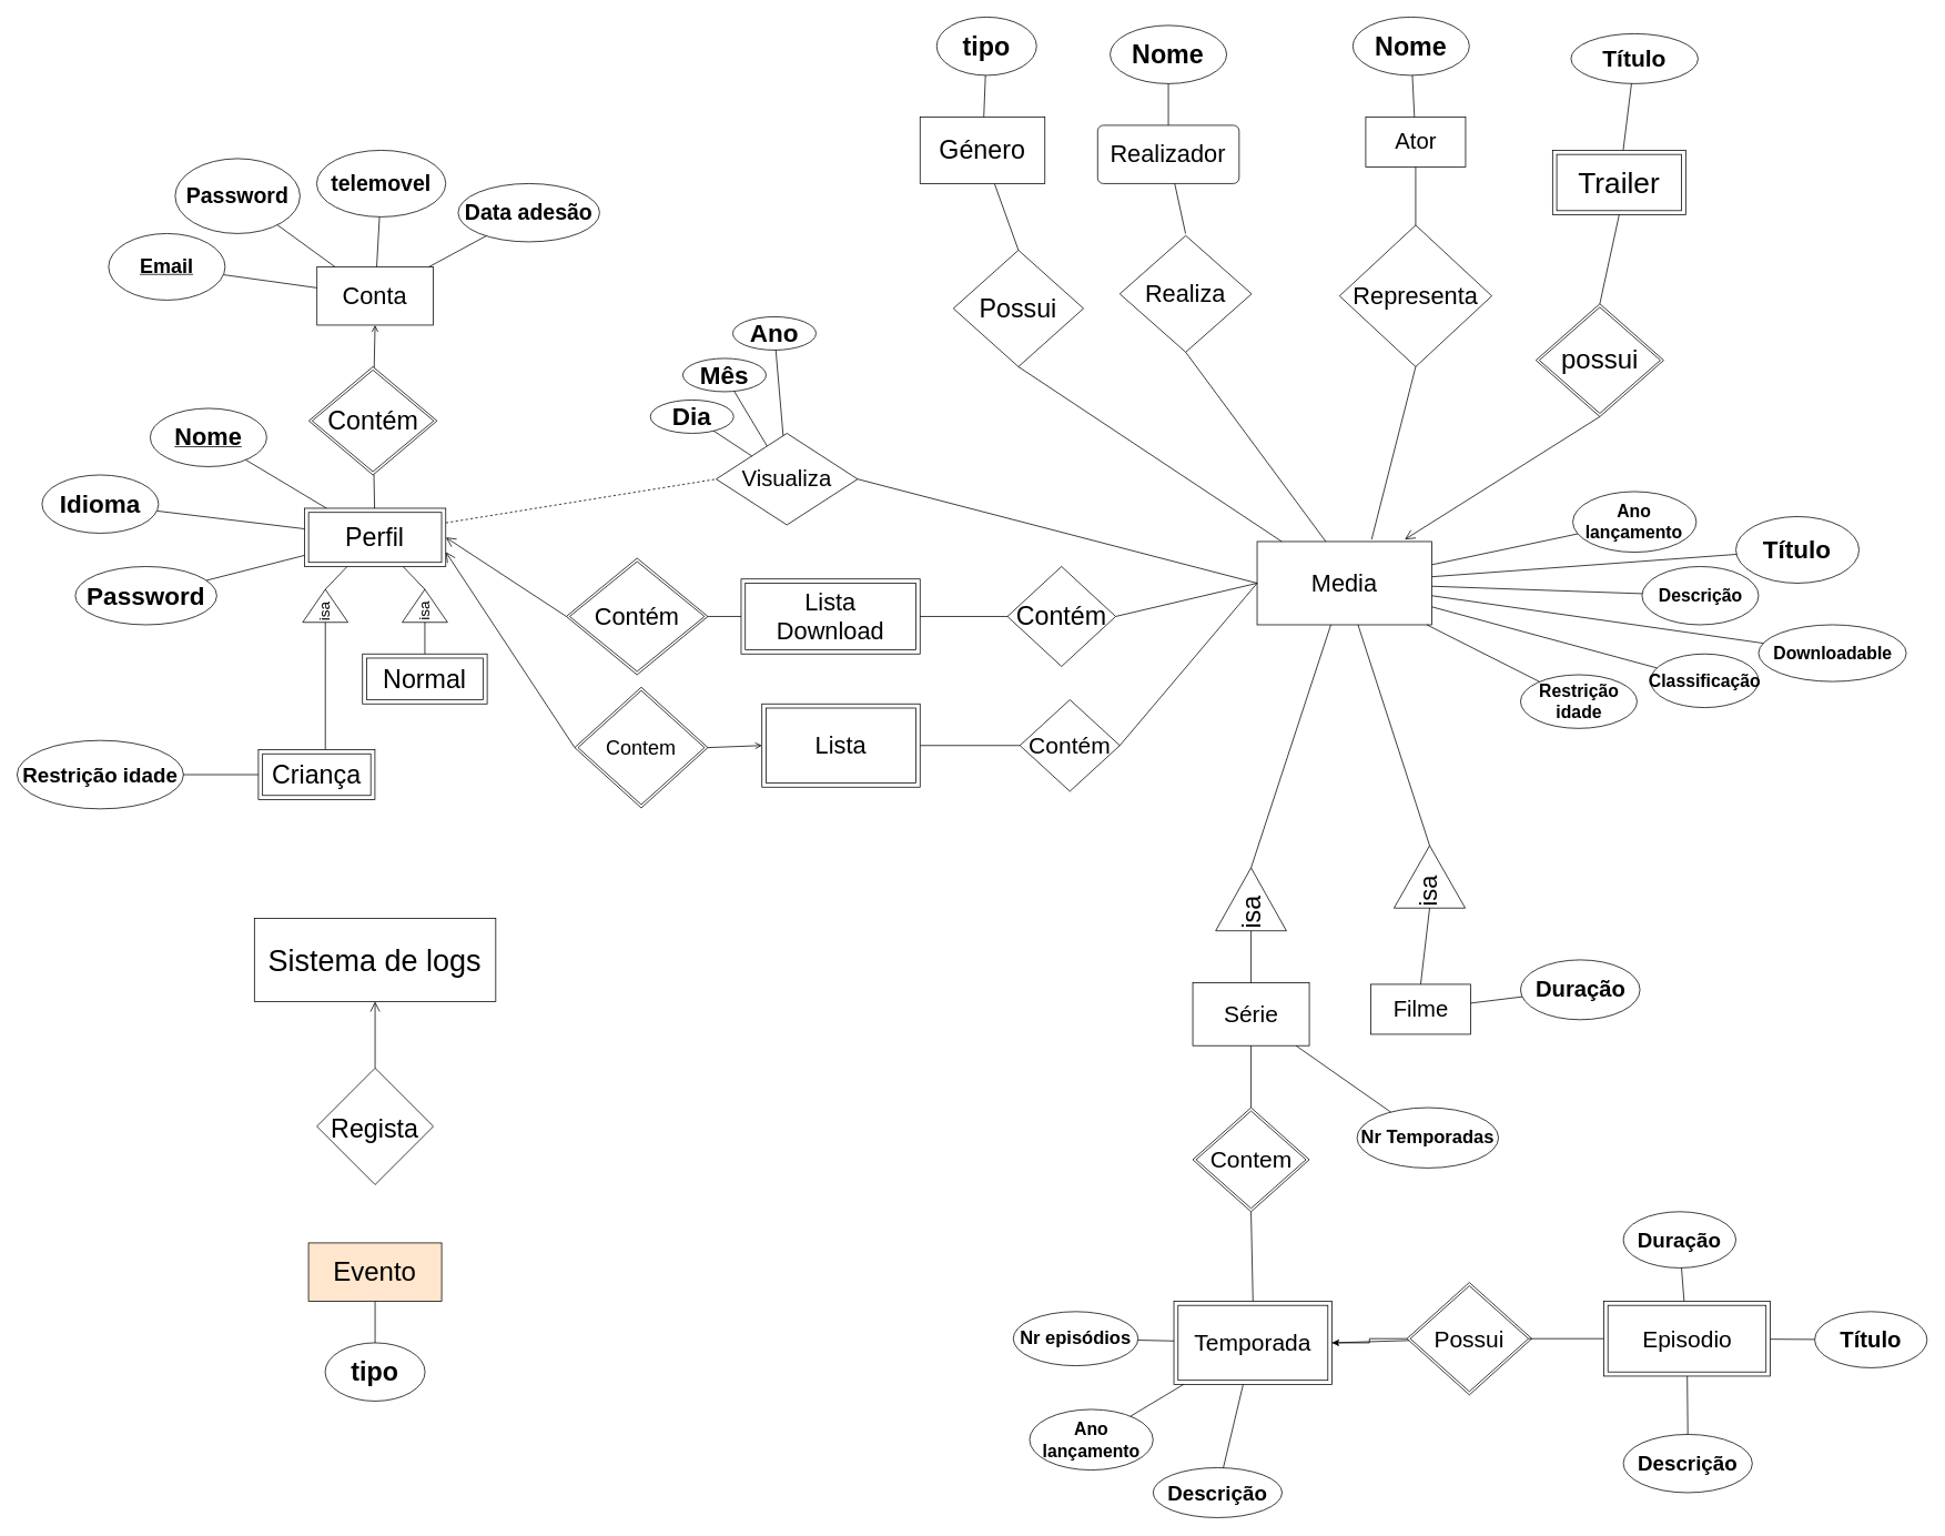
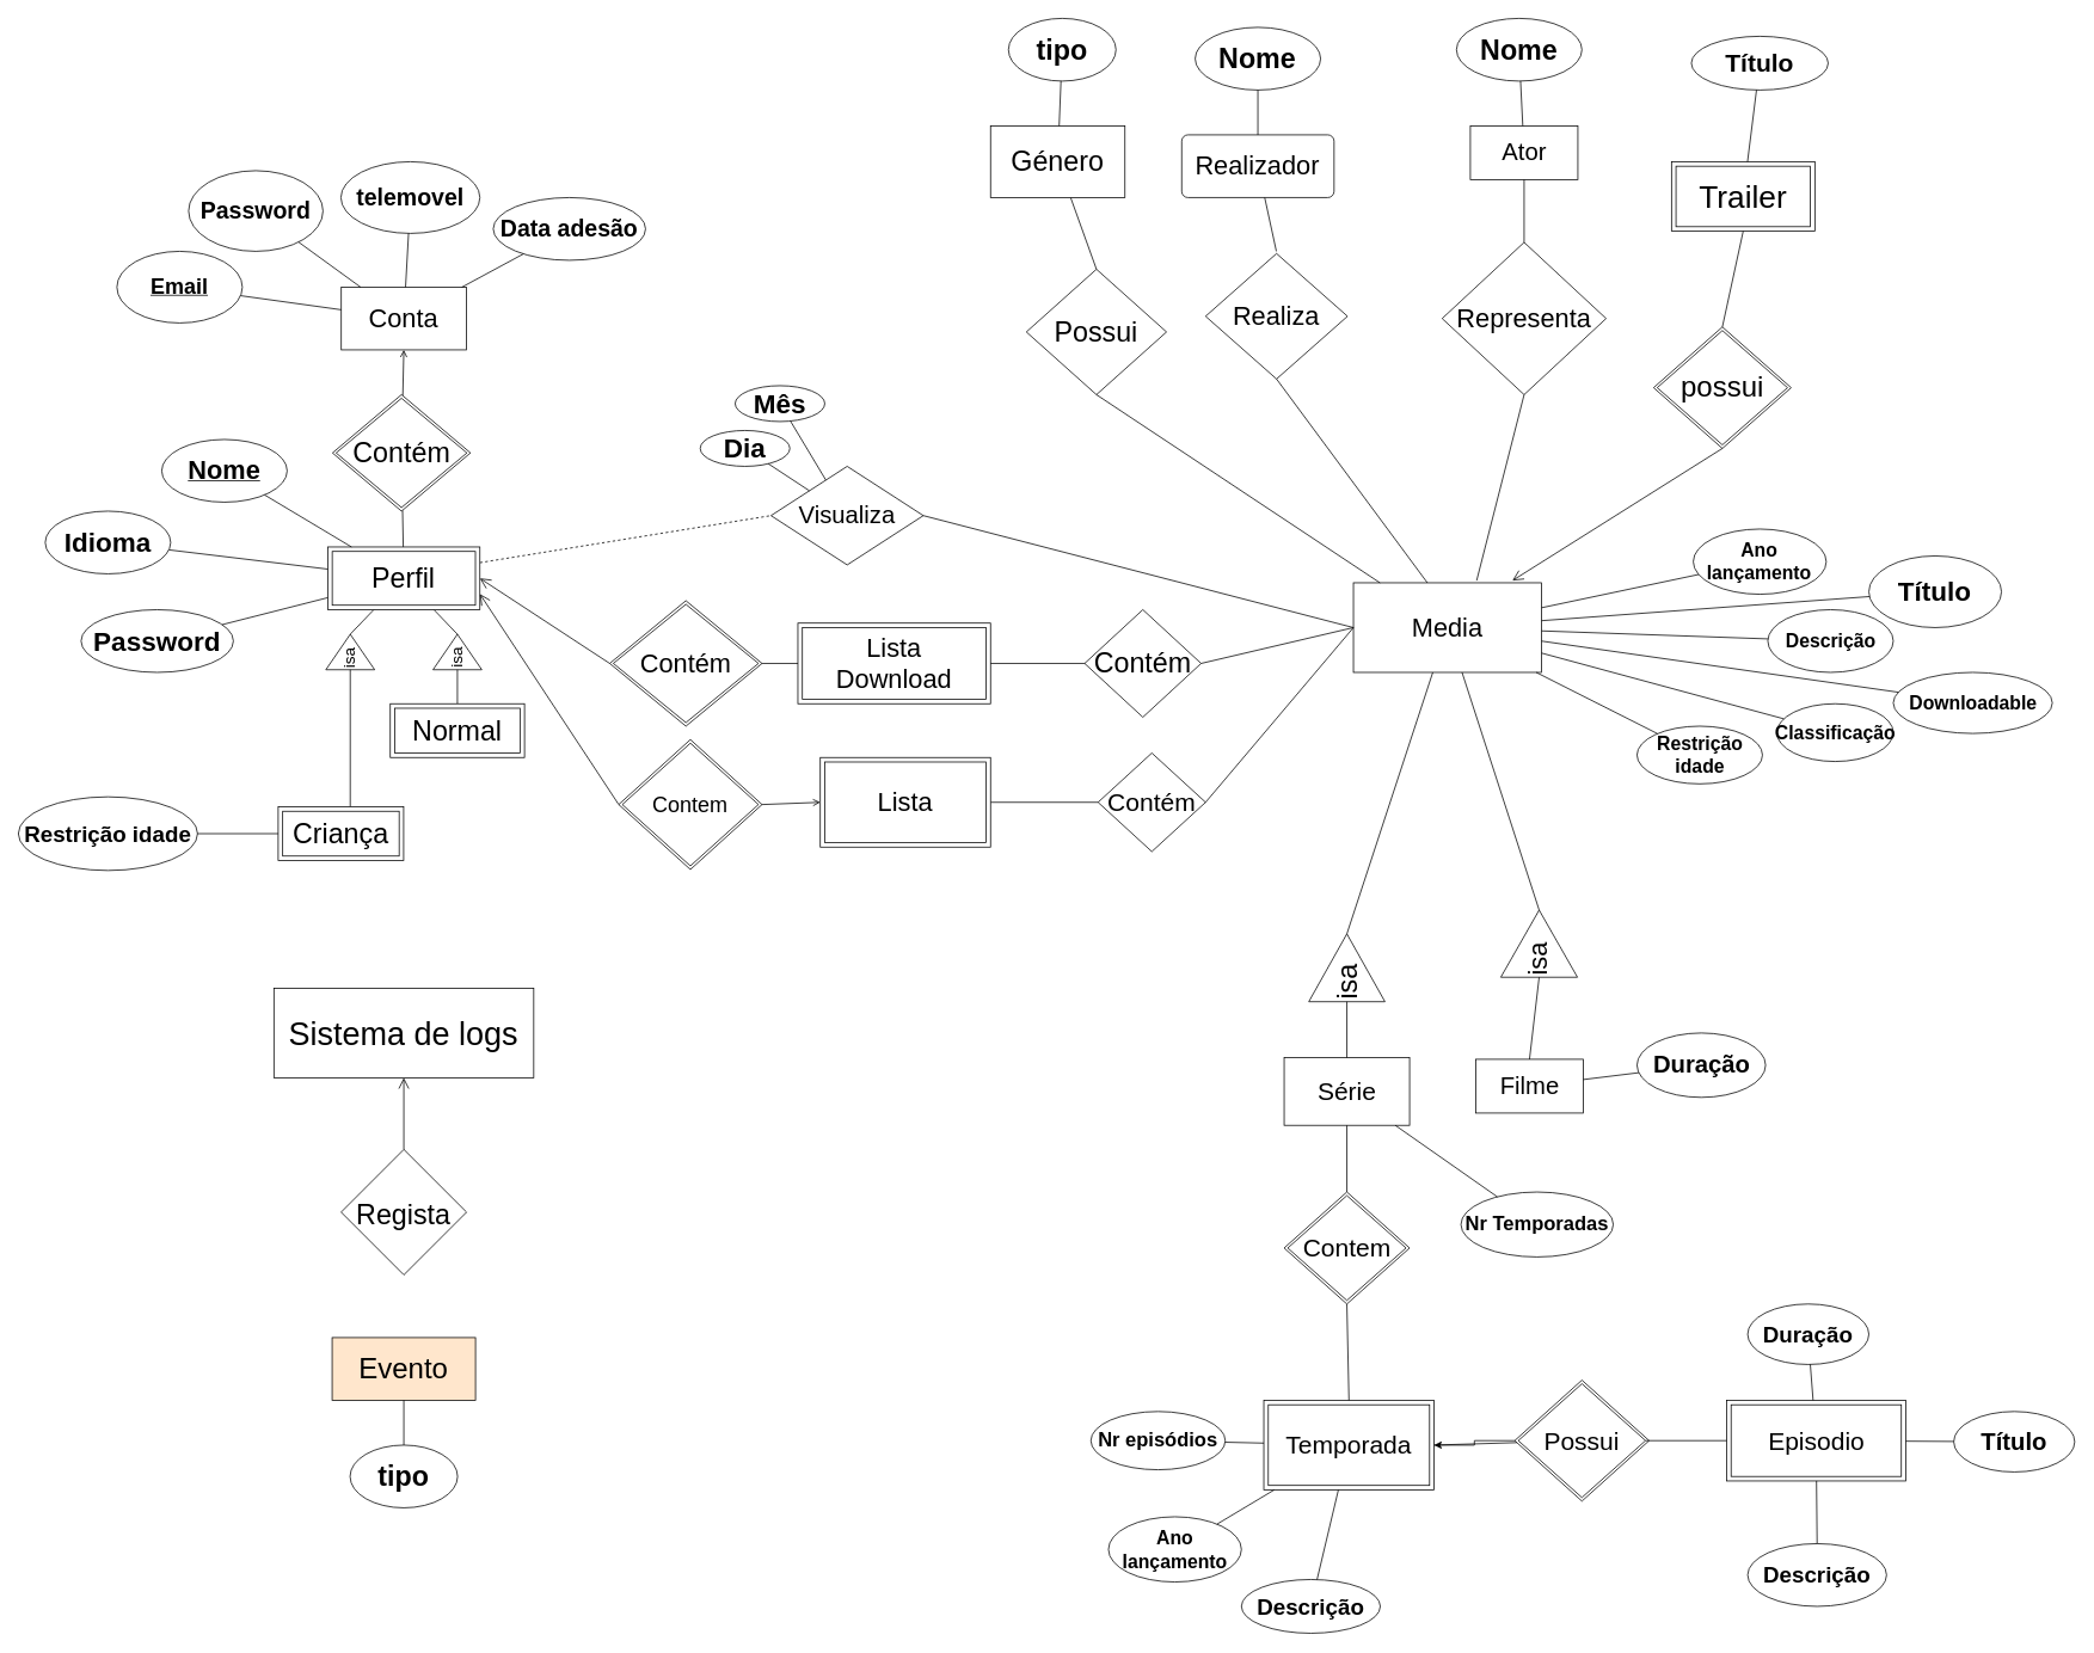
- <mxCell id="128" value="&lt;b&gt;Ano&lt;/b&gt;" style="ellipse;whiteSpace=wrap;html=1;align=center;fontSize=30;" vertex="1" parent="1"><mxGeometry x="880" y="380" width="100" height="40" as="geometry" /></mxCell>
- <mxCell id="129" value="" style="endArrow=none;html=1;rounded=0;fontSize=30;" edge="1" parent="1" source="29" target="128"><mxGeometry width="50" height="50" relative="1" as="geometry"><mxPoint x="1040" y="820" as="sourcePoint" /><mxPoint x="1090" y="770" as="targetPoint" /></mxGeometry></mxCell>
